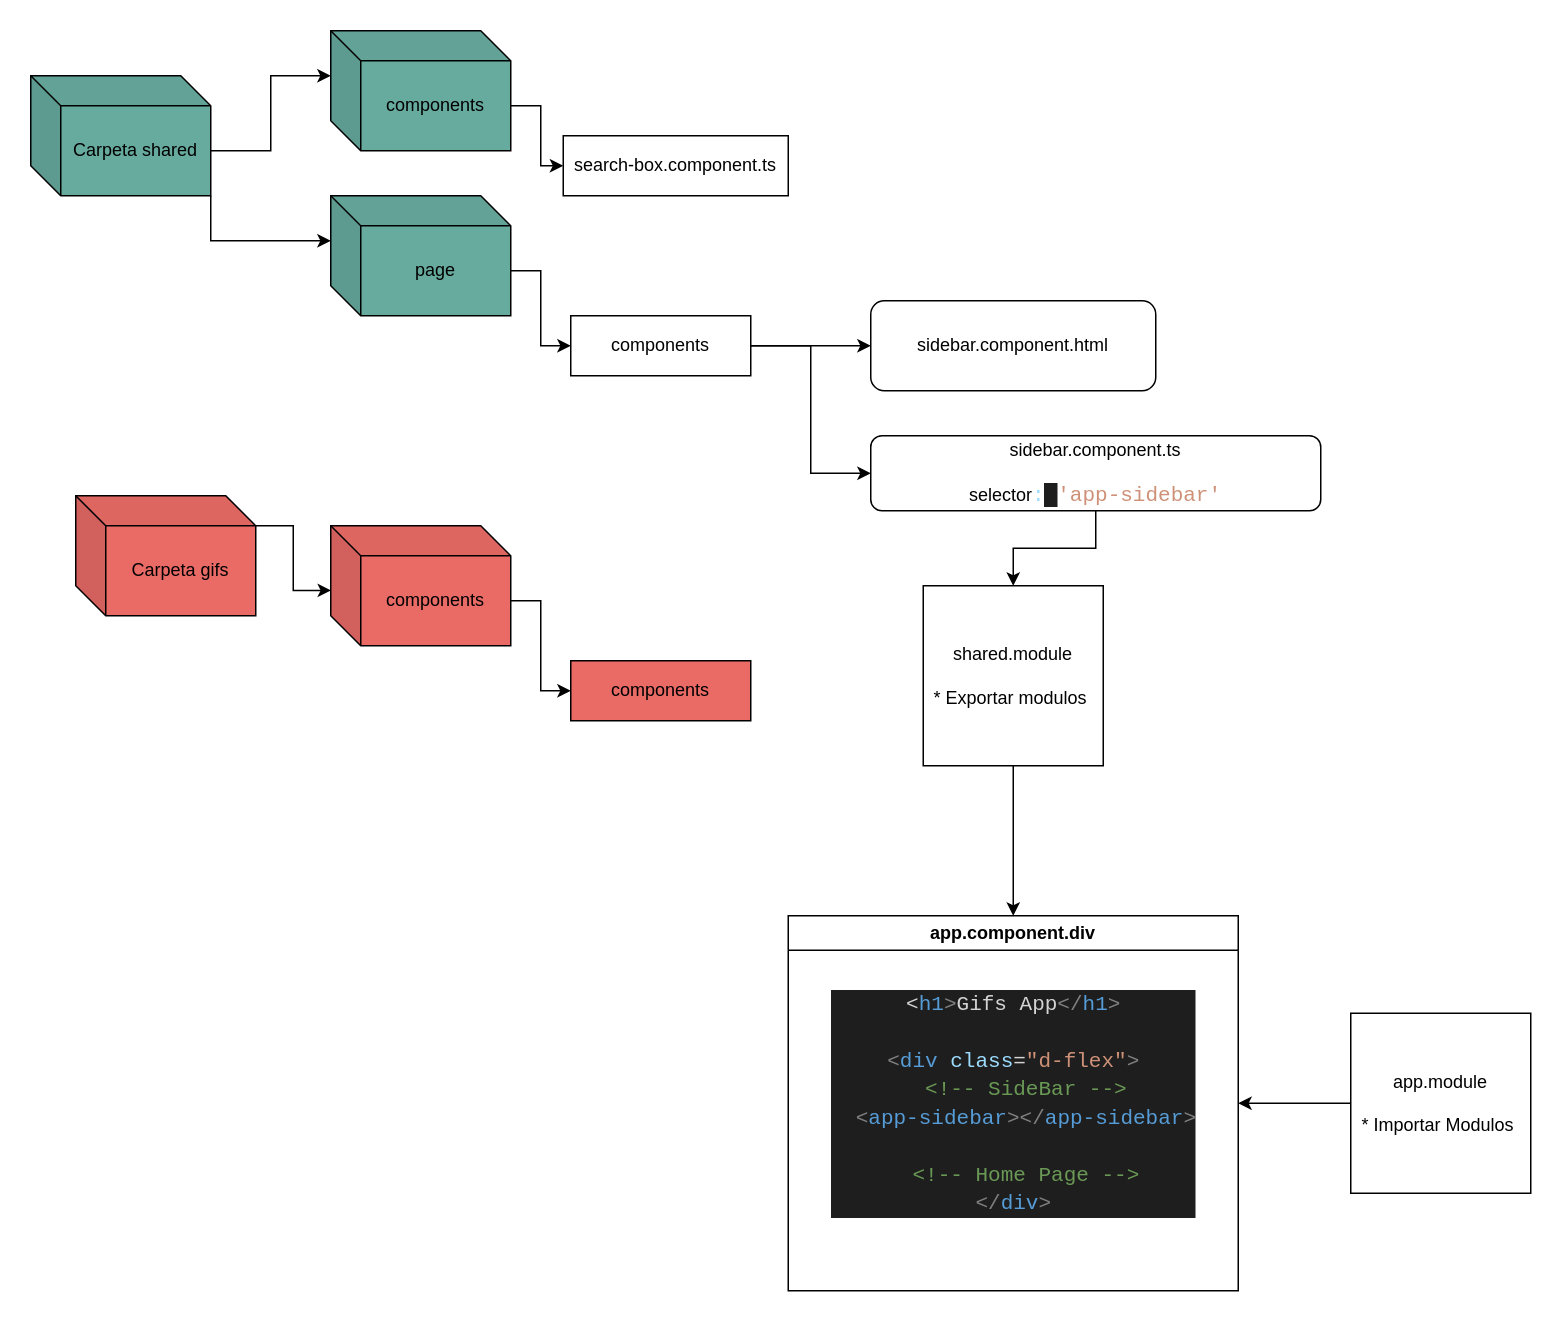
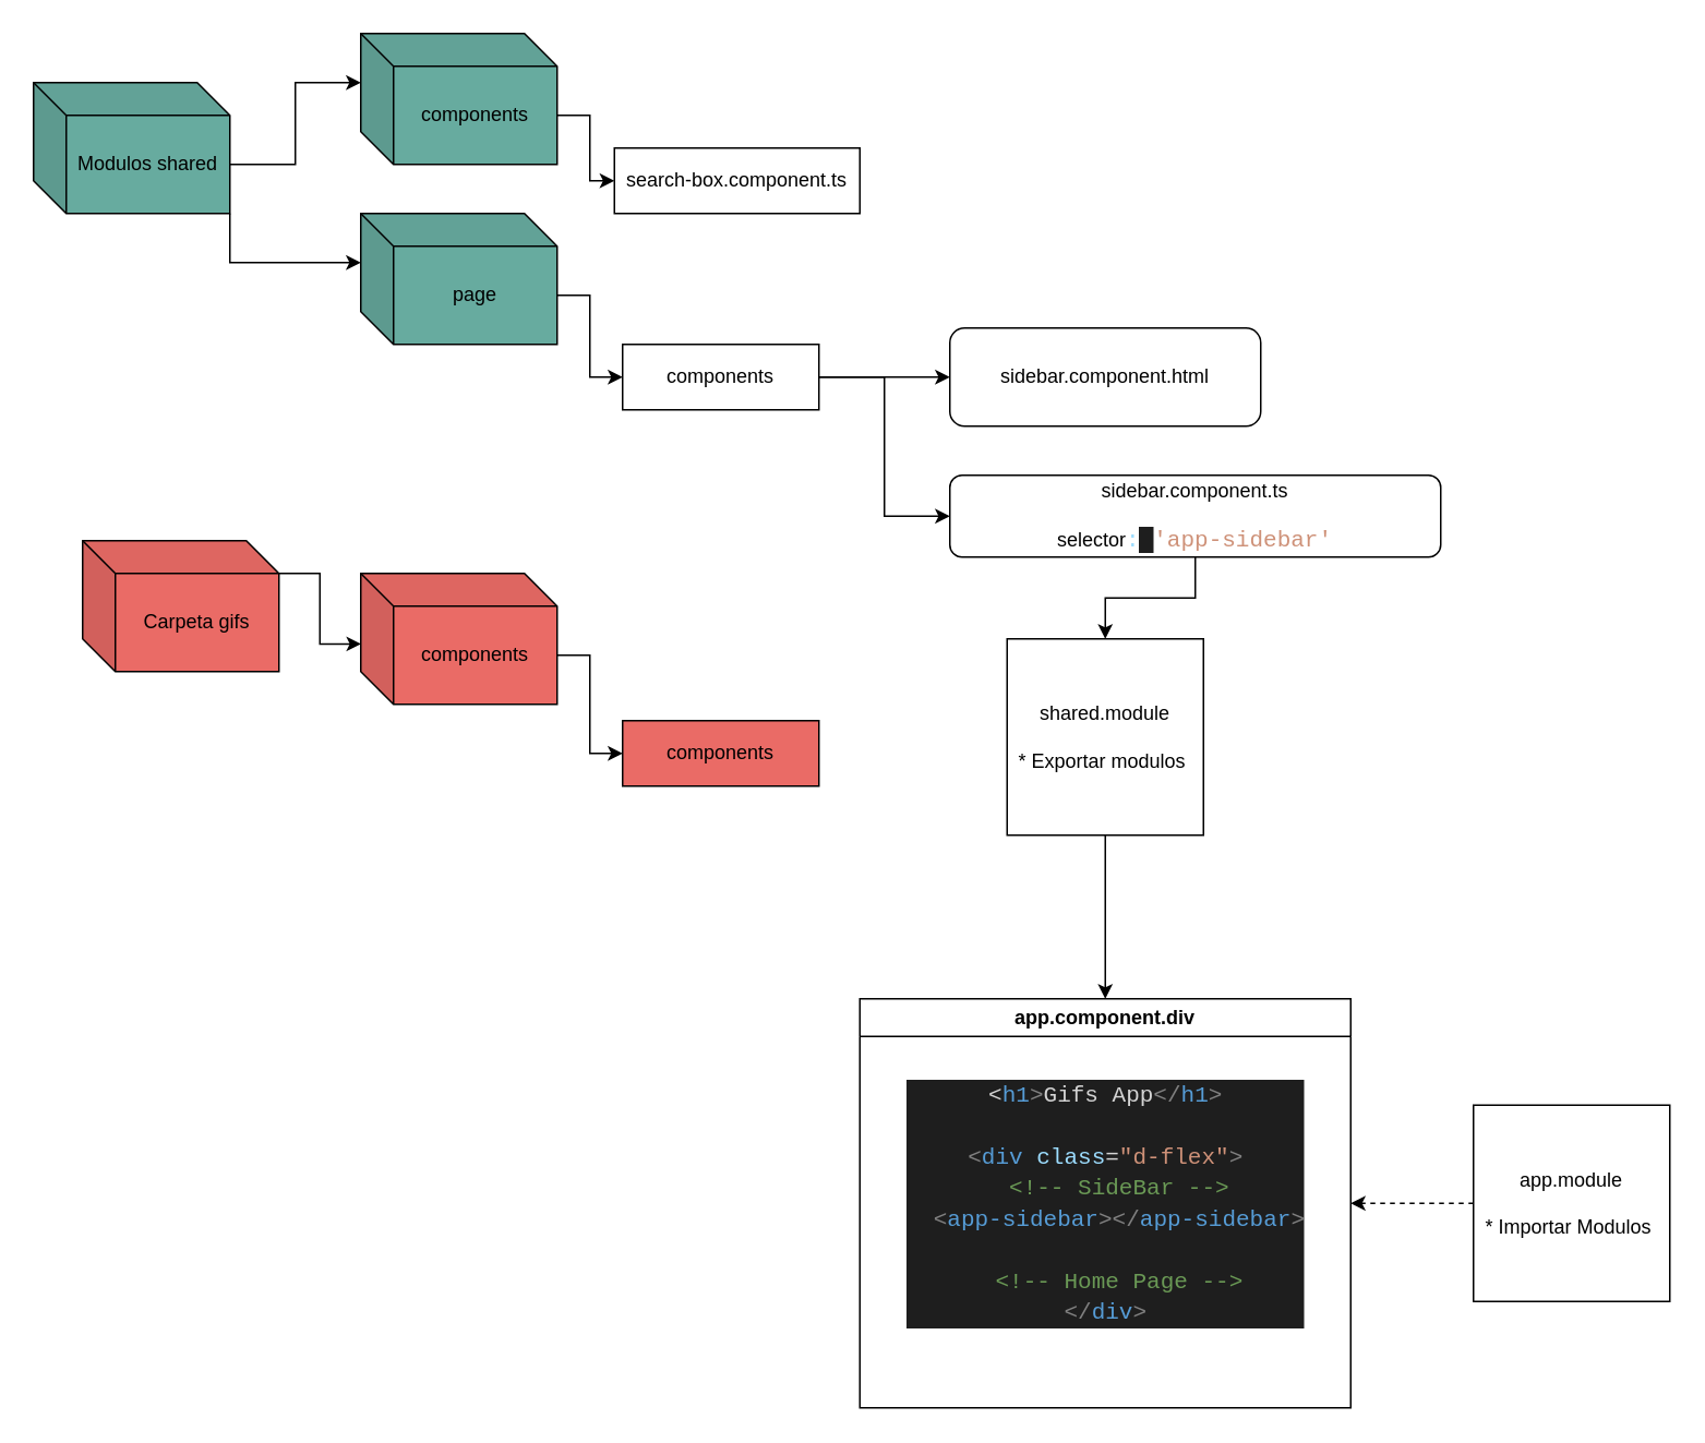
- <mxCell id="10" value="Carpeta shared" style="shape=cube;whiteSpace=wrap;html=1;boundedLbl=1;backgroundOutline=1;darkOpacity=0.05;darkOpacity2=0.1;fillColor=#67AB9F;" vertex="1" parent="1"><mxGeometry x="20" width="120" height="80" as="geometry" y="50" /></mxCell>
+ <mxCell id="10" value="Modulos shared" style="shape=cube;whiteSpace=wrap;html=1;boundedLbl=1;backgroundOutline=1;darkOpacity=0.05;darkOpacity2=0.1;fillColor=#67AB9F;" vertex="1" parent="1"><mxGeometry x="20" width="120" height="80" as="geometry" y="50" /></mxCell>
- <mxCell id="22" style="edgeStyle=orthogonalEdgeStyle;rounded=0;orthogonalLoop=1;jettySize=auto;html=1;exitX=0;exitY=0.5;exitDx=0;exitDy=0;entryX=1;entryY=0.5;entryDx=0;entryDy=0;" edge="1" parent="1" source="23" target="20"><mxGeometry relative="1" as="geometry" /></mxCell>
+ <mxCell id="22" style="edgeStyle=orthogonalEdgeStyle;rounded=0;orthogonalLoop=1;jettySize=auto;html=1;exitX=0;exitY=0.5;exitDx=0;exitDy=0;entryX=1;entryY=0.5;entryDx=0;entryDy=0;dashed=1;" edge="1" parent="1" source="23" target="20"><mxGeometry relative="1" as="geometry" /></mxCell>
